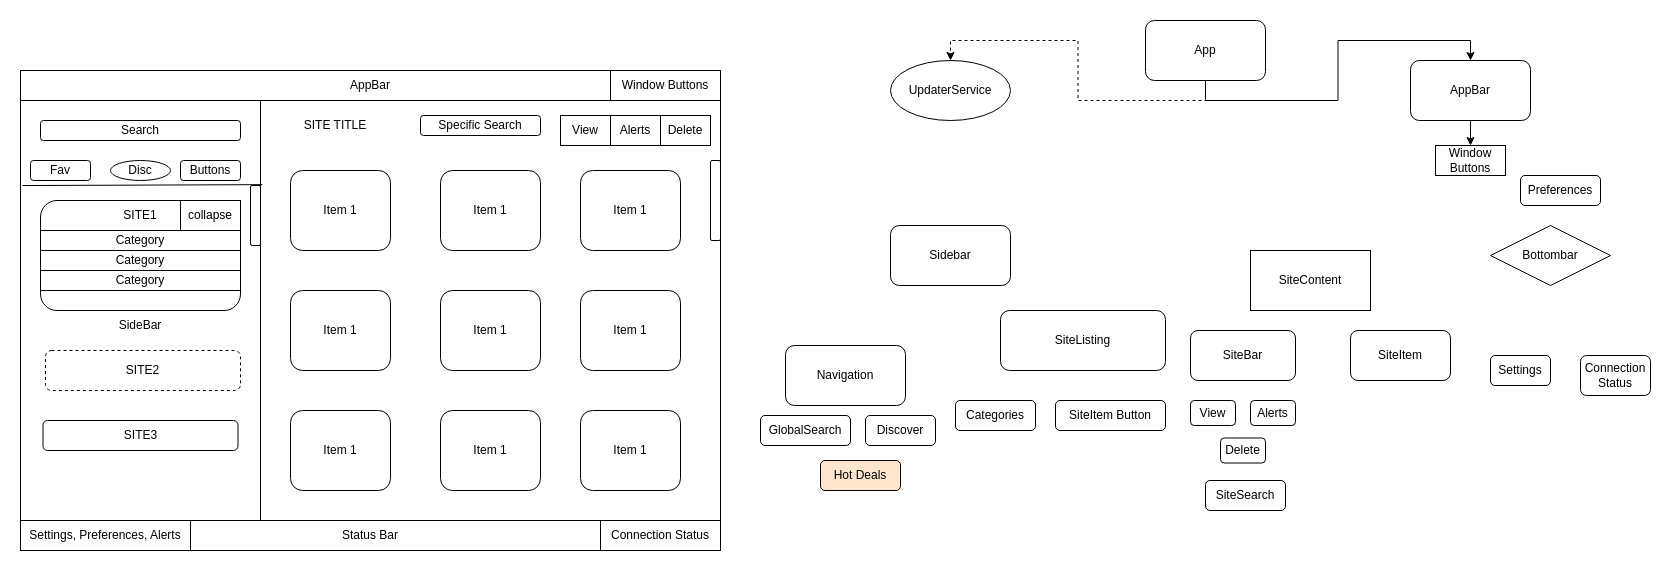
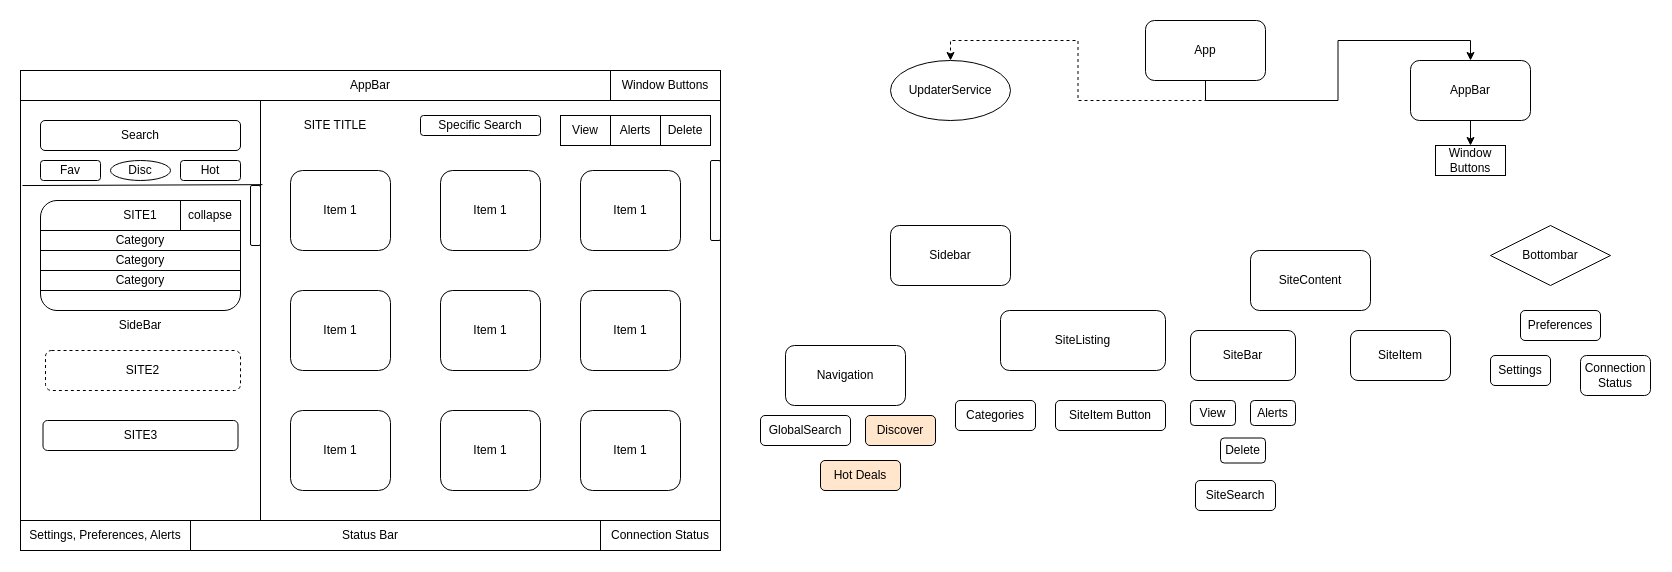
- <mxCell id="12" value="Search" style="rounded=1;whiteSpace=wrap;html=1;" vertex="1" parent="1"><mxGeometry x="40" y="120" width="200" height="20" as="geometry" /></mxCell>
+ <mxCell id="12" value="Search" style="rounded=1;whiteSpace=wrap;html=1;" vertex="1" parent="1"><mxGeometry x="40" y="120" width="200" height="30" as="geometry" /></mxCell>
- <mxCell id="16" value="Fav" style="rounded=1;whiteSpace=wrap;html=1;" vertex="1" parent="1"><mxGeometry x="30" y="160" width="60" height="20" as="geometry" /></mxCell>
+ <mxCell id="16" value="Fav" style="rounded=1;whiteSpace=wrap;html=1;" vertex="1" parent="1"><mxGeometry x="40" y="160" width="60" height="20" as="geometry" /></mxCell>
- <mxCell id="18" value="Buttons" style="rounded=1;whiteSpace=wrap;html=1;" vertex="1" parent="1"><mxGeometry x="180" y="160" width="60" height="20" as="geometry" /></mxCell>
+ <mxCell id="18" value="Hot" style="rounded=1;whiteSpace=wrap;html=1;" vertex="1" parent="1"><mxGeometry x="180" y="160" width="60" height="20" as="geometry" /></mxCell>
- <mxCell id="49" value="Preferences" style="rounded=1;whiteSpace=wrap;html=1;" vertex="1" parent="1"><mxGeometry x="1520" y="175" width="80" height="30" as="geometry" /></mxCell>
+ <mxCell id="49" value="Preferences" style="rounded=1;whiteSpace=wrap;html=1;" vertex="1" parent="1"><mxGeometry x="1520" y="310" width="80" height="30" as="geometry" /></mxCell>
- <mxCell id="57" value="&lt;div&gt;SiteContent&lt;/div&gt;" style="whiteSpace=wrap;html=1;rounded=0;" vertex="1" parent="1"><mxGeometry x="1250" y="250" width="120" height="60" as="geometry" /></mxCell>
+ <mxCell id="57" value="&lt;div&gt;SiteContent&lt;/div&gt;" style="rounded=1;whiteSpace=wrap;html=1;" vertex="1" parent="1"><mxGeometry x="1250" y="250" width="120" height="60" as="geometry" /></mxCell>
- <mxCell id="53" value="Discover" style="rounded=1;whiteSpace=wrap;html=1;" vertex="1" parent="1"><mxGeometry x="865" y="415" width="70" height="30" as="geometry" /></mxCell>
+ <mxCell id="53" value="Discover" style="rounded=1;whiteSpace=wrap;html=1;fillColor=#ffe6cc;" vertex="1" parent="1"><mxGeometry x="865" y="415" width="70" height="30" as="geometry" /></mxCell>
- <mxCell id="63" value="SiteSearch" style="rounded=1;whiteSpace=wrap;html=1;" vertex="1" parent="1"><mxGeometry x="1205" y="480" width="80" height="30" as="geometry" /></mxCell>
+ <mxCell id="63" value="SiteSearch" style="rounded=1;whiteSpace=wrap;html=1;" vertex="1" parent="1"><mxGeometry x="1195" y="480" width="80" height="30" as="geometry" /></mxCell>
